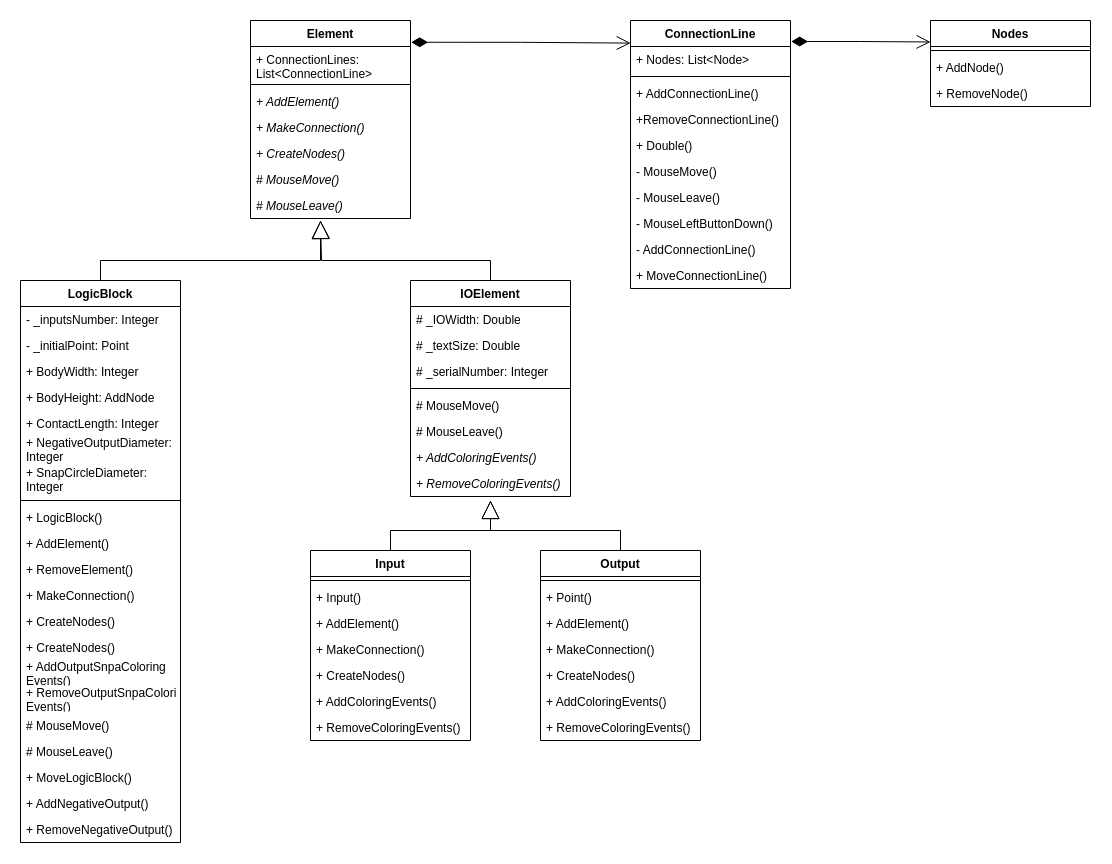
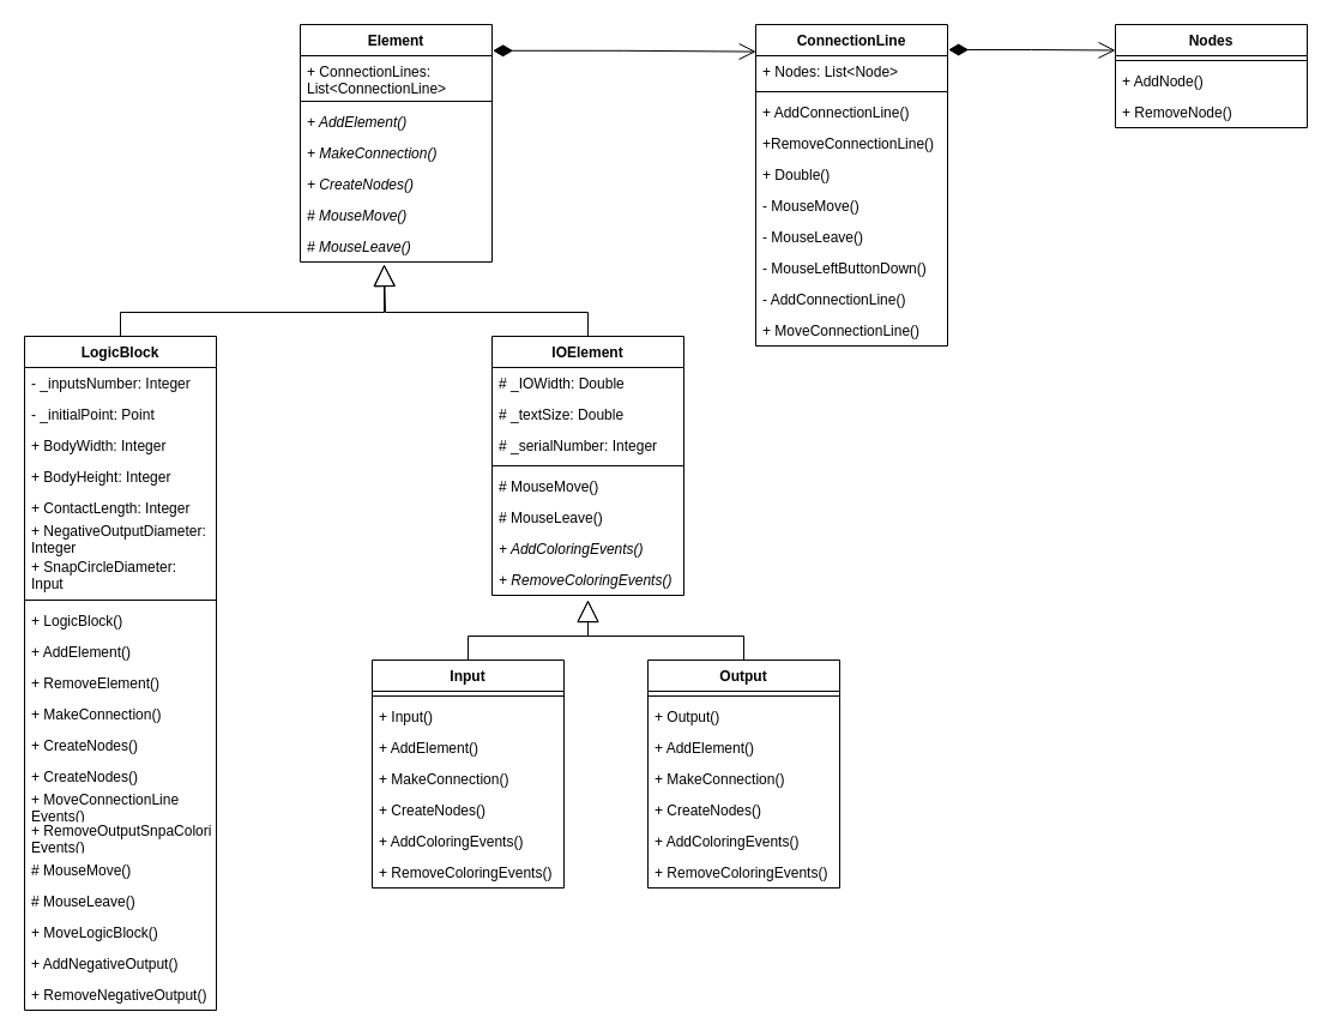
- <mxCell id="42" value="+ BodyHeight: AddNode" style="text;strokeColor=none;fillColor=none;align=left;verticalAlign=top;spacingLeft=4;spacingRight=4;overflow=hidden;rotatable=0;points=[[0,0.5],[1,0.5]];portConstraint=eastwest;rounded=0;shadow=0;glass=0;sketch=0;" vertex="1" parent="38"><mxGeometry y="104" width="160" height="26" as="geometry" /></mxCell>
+ <mxCell id="42" value="+ BodyHeight: Integer" style="text;strokeColor=none;fillColor=none;align=left;verticalAlign=top;spacingLeft=4;spacingRight=4;overflow=hidden;rotatable=0;points=[[0,0.5],[1,0.5]];portConstraint=eastwest;rounded=0;shadow=0;glass=0;sketch=0;" vertex="1" parent="38"><mxGeometry y="104" width="160" height="26" as="geometry" /></mxCell>
- <mxCell id="45" value="+ SnapCircleDiameter: &#10;Integer" style="text;strokeColor=none;fillColor=none;align=left;verticalAlign=bottom;spacingLeft=4;spacingRight=4;overflow=hidden;rotatable=0;points=[[0,0.5],[1,0.5]];portConstraint=eastwest;rounded=0;shadow=0;glass=0;sketch=0;" vertex="1" parent="38"><mxGeometry y="186" width="160" height="30" as="geometry" /></mxCell>
+ <mxCell id="45" value="+ SnapCircleDiameter: &#10;Input" style="text;strokeColor=none;fillColor=none;align=left;verticalAlign=bottom;spacingLeft=4;spacingRight=4;overflow=hidden;rotatable=0;points=[[0,0.5],[1,0.5]];portConstraint=eastwest;rounded=0;shadow=0;glass=0;sketch=0;" vertex="1" parent="38"><mxGeometry y="186" width="160" height="30" as="geometry" /></mxCell>
- <mxCell id="30" value="+ Point()" style="text;strokeColor=none;fillColor=none;align=left;verticalAlign=top;spacingLeft=4;spacingRight=4;overflow=hidden;rotatable=0;points=[[0,0.5],[1,0.5]];portConstraint=eastwest;rounded=0;shadow=0;glass=0;sketch=0;" vertex="1" parent="28"><mxGeometry y="34" width="160" height="26" as="geometry" /></mxCell>
+ <mxCell id="30" value="+ Output()" style="text;strokeColor=none;fillColor=none;align=left;verticalAlign=top;spacingLeft=4;spacingRight=4;overflow=hidden;rotatable=0;points=[[0,0.5],[1,0.5]];portConstraint=eastwest;rounded=0;shadow=0;glass=0;sketch=0;" vertex="1" parent="28"><mxGeometry y="34" width="160" height="26" as="geometry" /></mxCell>
- <mxCell id="53" value="+ AddOutputSnpaColoring&#10;Events()" style="text;strokeColor=none;fillColor=none;align=left;verticalAlign=bottom;spacingLeft=4;spacingRight=4;overflow=hidden;rotatable=0;points=[[0,0.5],[1,0.5]];portConstraint=eastwest;rounded=0;shadow=0;glass=0;sketch=0;" vertex="1" parent="38"><mxGeometry y="380" width="160" height="26" as="geometry" /></mxCell>
+ <mxCell id="53" value="+ MoveConnectionLine&#10;Events()" style="text;strokeColor=none;fillColor=none;align=left;verticalAlign=bottom;spacingLeft=4;spacingRight=4;overflow=hidden;rotatable=0;points=[[0,0.5],[1,0.5]];portConstraint=eastwest;rounded=0;shadow=0;glass=0;sketch=0;" vertex="1" parent="38"><mxGeometry y="380" width="160" height="26" as="geometry" /></mxCell>
